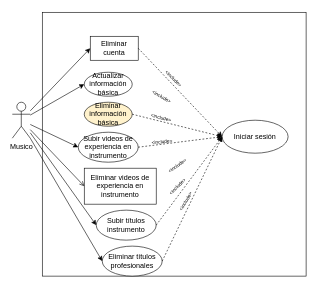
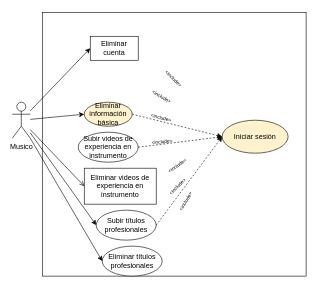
- <mxCell id="4" value="Actualizar información básica" style="ellipse;whiteSpace=wrap;html=1;" vertex="1" parent="1"><mxGeometry x="140" y="120" width="80" height="40" as="geometry" /></mxCell>
- <mxCell id="10" value="" style="endArrow=classic;html=1;rounded=0;entryX=0;entryY=0.5;entryDx=0;entryDy=0;" edge="1" parent="1" source="2" target="4"><mxGeometry width="50" height="50" relative="1" as="geometry"><mxPoint x="70" y="170" as="sourcePoint" /><mxPoint x="120" y="120" as="targetPoint" /></mxGeometry></mxCell>
+ <mxCell id="11" value="" style="endArrow=classic;html=1;rounded=0;entryX=0;entryY=0.5;entryDx=0;entryDy=0;" edge="1" parent="1" source="2" target="5"><mxGeometry width="50" height="50" relative="1" as="geometry"><mxPoint x="60" y="196.957" as="sourcePoint" /><mxPoint x="160" y="110" as="targetPoint" /></mxGeometry></mxCell>
- <mxCell id="19" value="" style="endArrow=classic;html=1;rounded=0;strokeColor=default;dashed=1;entryX=0;entryY=0.5;entryDx=0;entryDy=0;exitX=1;exitY=0.5;exitDx=0;exitDy=0;" edge="1" parent="1" source="16" target="18"><mxGeometry width="50" height="50" relative="1" as="geometry"><mxPoint x="240" y="220" as="sourcePoint" /><mxPoint x="290" y="170" as="targetPoint" /></mxGeometry></mxCell>
- <mxCell id="12" value="" style="endArrow=classic;html=1;rounded=0;entryX=0;entryY=0.5;entryDx=0;entryDy=0;" edge="1" parent="1" source="2" target="6"><mxGeometry width="50" height="50" relative="1" as="geometry"><mxPoint x="60" y="203.478" as="sourcePoint" /><mxPoint x="160" y="160" as="targetPoint" /></mxGeometry></mxCell>
- <mxCell id="18" value="Iniciar sesión" style="ellipse;whiteSpace=wrap;html=1;" vertex="1" parent="1"><mxGeometry x="370" y="200" width="110" height="55" as="geometry" /></mxCell>
+ <mxCell id="18" value="Iniciar sesión" style="ellipse;whiteSpace=wrap;html=1;fillColor=#fff2cc;" vertex="1" parent="1"><mxGeometry x="370" y="200" width="110" height="55" as="geometry" /></mxCell>
- <mxCell id="23" value="" style="endArrow=classic;html=1;rounded=0;strokeColor=default;dashed=1;entryX=0;entryY=0.5;entryDx=0;entryDy=0;exitX=1;exitY=0.5;exitDx=0;exitDy=0;" edge="1" parent="1" source="9" target="18"><mxGeometry width="50" height="50" relative="1" as="geometry"><mxPoint x="270" y="385" as="sourcePoint" /><mxPoint x="380" y="237.5" as="targetPoint" /></mxGeometry></mxCell>
- <mxCell id="8" value="Subir títulos instrumento" style="ellipse;whiteSpace=wrap;html=1;" vertex="1" parent="1"><mxGeometry x="160" y="350" width="100" height="50" as="geometry" /></mxCell>
+ <mxCell id="8" value="Subir títulos profesionales" style="ellipse;whiteSpace=wrap;html=1;" vertex="1" parent="1"><mxGeometry x="160" y="350" width="100" height="50" as="geometry" /></mxCell>
